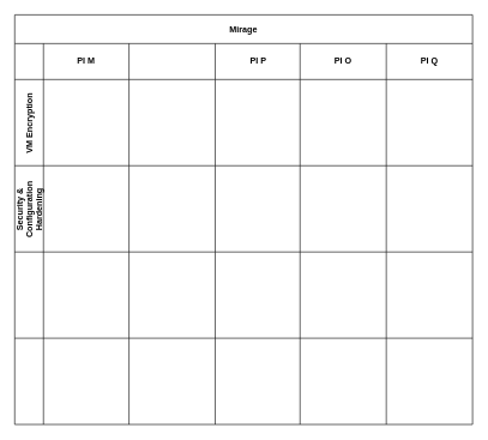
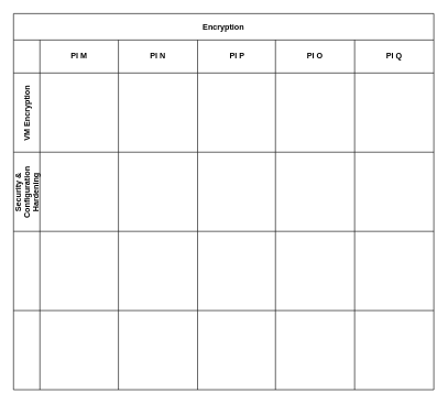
- <mxCell id="2" value="Mirage" style="shape=table;childLayout=tableLayout;startSize=40;collapsible=0;recursiveResize=0;expand=0;fontStyle=1;" vertex="1" parent="1"><mxGeometry x="20" y="20" width="637" height="570" as="geometry" /></mxCell>
+ <mxCell id="2" value="Encryption" style="shape=table;childLayout=tableLayout;startSize=40;collapsible=0;recursiveResize=0;expand=0;fontStyle=1;" vertex="1" parent="1"><mxGeometry x="20" y="20" width="637" height="570" as="geometry" /></mxCell>
+ <mxCell id="6" value="PI N" style="swimlane;swimlaneHead=0;swimlaneBody=0;fontStyle=0;connectable=0;fillColor=none;startSize=0;collapsible=0;recursiveResize=0;expand=0;fontStyle=1;verticalAlign=bottom;horizontal=1;labelPosition=center;verticalLabelPosition=top;align=center;spacing=0;spacingBottom=-32;" vertex="1" parent="5"><mxGeometry width="120" height="50" as="geometry"><mxRectangle width="120" height="50" as="alternateBounds" /></mxGeometry></mxCell>
